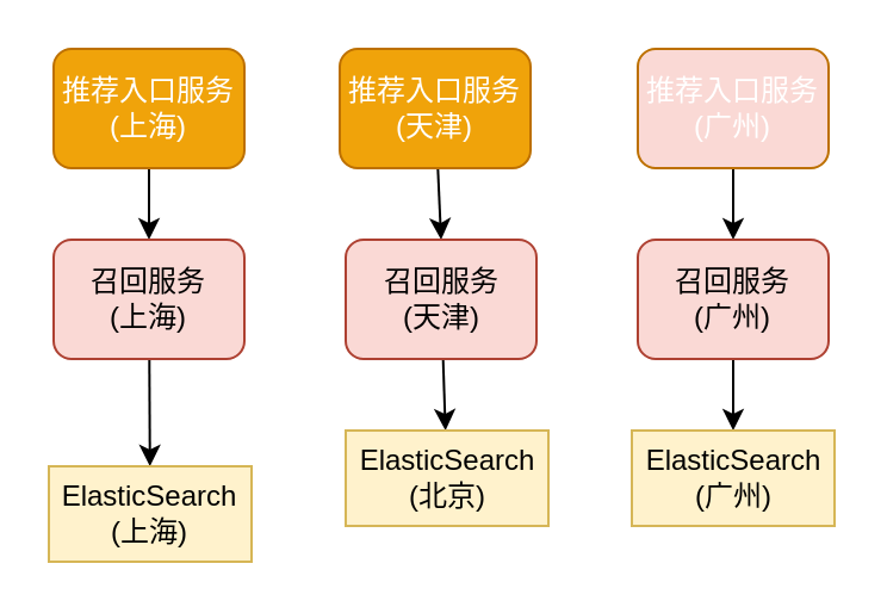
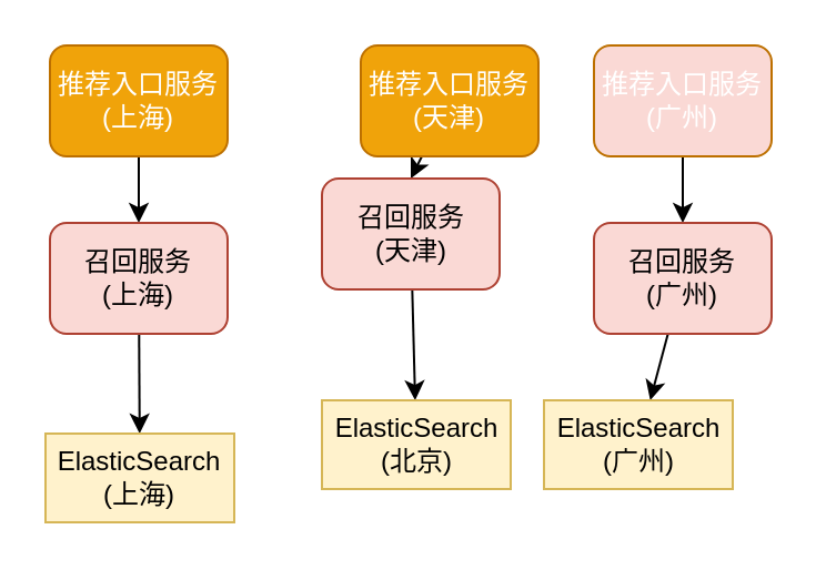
- <mxCell id="5" value="推荐入口服务&lt;br&gt;(天津)" style="rounded=1;whiteSpace=wrap;html=1;fillColor=#f0a30a;strokeColor=#BD7000;fontColor=#ffffff;" vertex="1" parent="1"><mxGeometry x="142" y="20" width="80" height="50" as="geometry" /></mxCell>
+ <mxCell id="5" value="推荐入口服务&lt;br&gt;(天津)" style="rounded=1;whiteSpace=wrap;html=1;fillColor=#f0a30a;strokeColor=#BD7000;fontColor=#ffffff;" vertex="1" parent="1"><mxGeometry x="162" y="20" width="80" height="50" as="geometry" /></mxCell>
- <mxCell id="11" value="召回服务&lt;br&gt;(天津)" style="rounded=1;whiteSpace=wrap;html=1;fillColor=#fad9d5;strokeColor=#ae4132;" vertex="1" parent="1"><mxGeometry x="144.5" y="100" width="80" height="50" as="geometry" /></mxCell>
+ <mxCell id="11" value="召回服务&lt;br&gt;(天津)" style="rounded=1;whiteSpace=wrap;html=1;fillColor=#fad9d5;strokeColor=#ae4132;" vertex="1" parent="1"><mxGeometry x="144.5" y="80" width="80" height="50" as="geometry" /></mxCell>
- <mxCell id="16" value="ElasticSearch&lt;br&gt;(广州)" style="rounded=0;whiteSpace=wrap;html=1;fillColor=#fff2cc;strokeColor=#d6b656;" vertex="1" parent="1"><mxGeometry x="264.5" y="180" width="85" height="40" as="geometry" /></mxCell>
+ <mxCell id="16" value="ElasticSearch&lt;br&gt;(广州)" style="rounded=0;whiteSpace=wrap;html=1;fillColor=#fff2cc;strokeColor=#d6b656;" vertex="1" parent="1"><mxGeometry x="244.5" y="180" width="85" height="40" as="geometry" /></mxCell>
